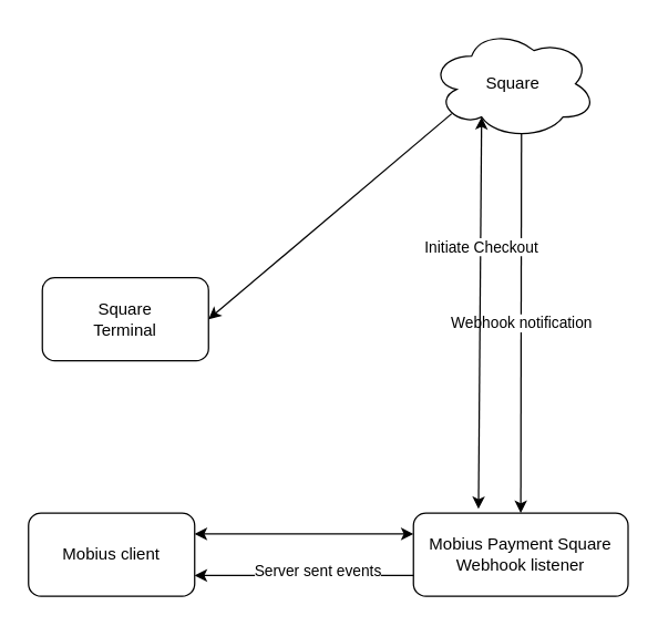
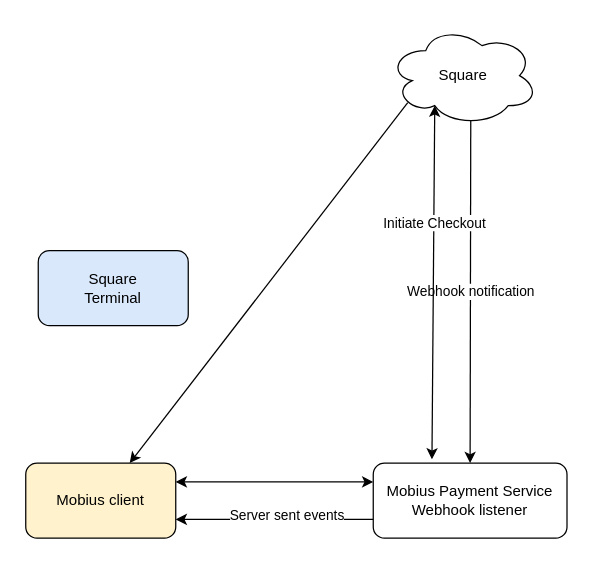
- <mxCell id="12" value="" style="endArrow=classic;html=1;rounded=0;exitX=0.13;exitY=0.77;exitDx=0;exitDy=0;exitPerimeter=0;entryX=1;entryY=0.5;entryDx=0;entryDy=0;" parent="1" source="2" target="11" edge="1"><mxGeometry width="50" height="50" relative="1" as="geometry"><mxPoint x="350" y="420" as="sourcePoint" /><mxPoint x="400" y="370" as="targetPoint" /></mxGeometry></mxCell>
+ <mxCell id="12" value="" style="endArrow=classic;html=1;rounded=0;exitX=0.13;exitY=0.77;exitDx=0;exitDy=0;exitPerimeter=0;" parent="1" source="2" target="5" edge="1"><mxGeometry width="50" height="50" relative="1" as="geometry"><mxPoint x="350" y="420" as="sourcePoint" /><mxPoint x="400" y="370" as="targetPoint" /></mxGeometry></mxCell>
- <mxCell id="11" value="Square &lt;br&gt;Terminal" style="rounded=1;whiteSpace=wrap;html=1;" parent="1" vertex="1"><mxGeometry x="30" y="200" width="120" height="60" as="geometry" /></mxCell>
+ <mxCell id="11" value="Square &lt;br&gt;Terminal" style="rounded=1;whiteSpace=wrap;html=1;fillColor=#dae8fc;" parent="1" vertex="1"><mxGeometry x="30" y="200" width="120" height="60" as="geometry" /></mxCell>
- <mxCell id="5" value="Mobius client" style="rounded=1;whiteSpace=wrap;html=1;" parent="1" vertex="1"><mxGeometry x="20" y="370" width="120" height="60" as="geometry" /></mxCell>
+ <mxCell id="5" value="Mobius client" style="rounded=1;whiteSpace=wrap;html=1;fillColor=#fff2cc;" parent="1" vertex="1"><mxGeometry x="20" y="370" width="120" height="60" as="geometry" /></mxCell>
- <mxCell id="3" value="Mobius Payment Square&lt;br&gt;Webhook listener" style="rounded=1;whiteSpace=wrap;html=1;" parent="1" vertex="1"><mxGeometry x="298" y="370" width="155" height="60" as="geometry" /></mxCell>
+ <mxCell id="3" value="Mobius Payment Service&lt;br&gt;Webhook listener" style="rounded=1;whiteSpace=wrap;html=1;" parent="1" vertex="1"><mxGeometry x="298" y="370" width="155" height="60" as="geometry" /></mxCell>
